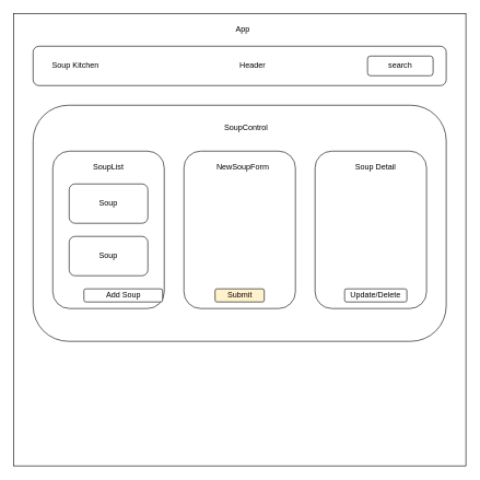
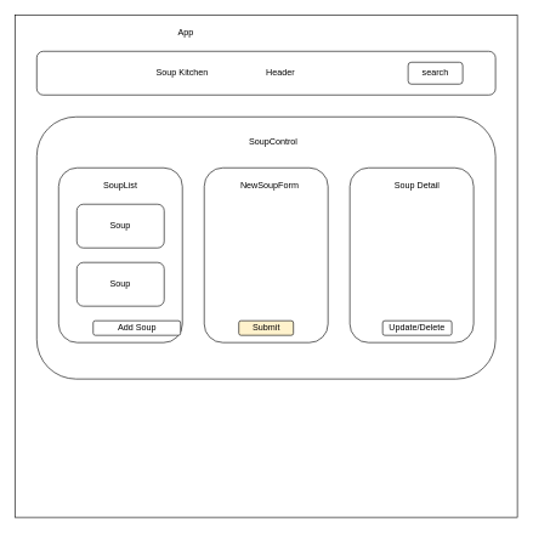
- <mxCell id="6" value="App" style="text;html=1;strokeColor=none;fillColor=none;align=center;verticalAlign=middle;whiteSpace=wrap;rounded=0;" parent="1" vertex="1"><mxGeometry x="340" y="30" width="60" height="30" as="geometry" /></mxCell>
+ <mxCell id="6" value="App" style="text;html=1;strokeColor=none;fillColor=none;align=center;verticalAlign=middle;whiteSpace=wrap;rounded=0;" parent="1" vertex="1"><mxGeometry x="225" y="30" width="60" height="30" as="geometry" /></mxCell>
- <mxCell id="8" value="Soup Kitchen" style="text;html=1;strokeColor=none;fillColor=none;align=center;verticalAlign=middle;whiteSpace=wrap;rounded=0;" parent="1" vertex="1"><mxGeometry x="70" y="85" width="90" height="30" as="geometry" /></mxCell>
+ <mxCell id="8" value="Soup Kitchen" style="text;html=1;strokeColor=none;fillColor=none;align=center;verticalAlign=middle;whiteSpace=wrap;rounded=0;" parent="1" vertex="1"><mxGeometry x="205" y="85" width="90" height="30" as="geometry" /></mxCell>
- <mxCell id="7" value="search" style="rounded=1;whiteSpace=wrap;html=1;" parent="1" vertex="1"><mxGeometry x="560" y="85" width="100" height="30" as="geometry" /></mxCell>
+ <mxCell id="7" value="search" style="rounded=1;whiteSpace=wrap;html=1;" parent="1" vertex="1"><mxGeometry x="560" y="85" width="75" height="30" as="geometry" /></mxCell>
